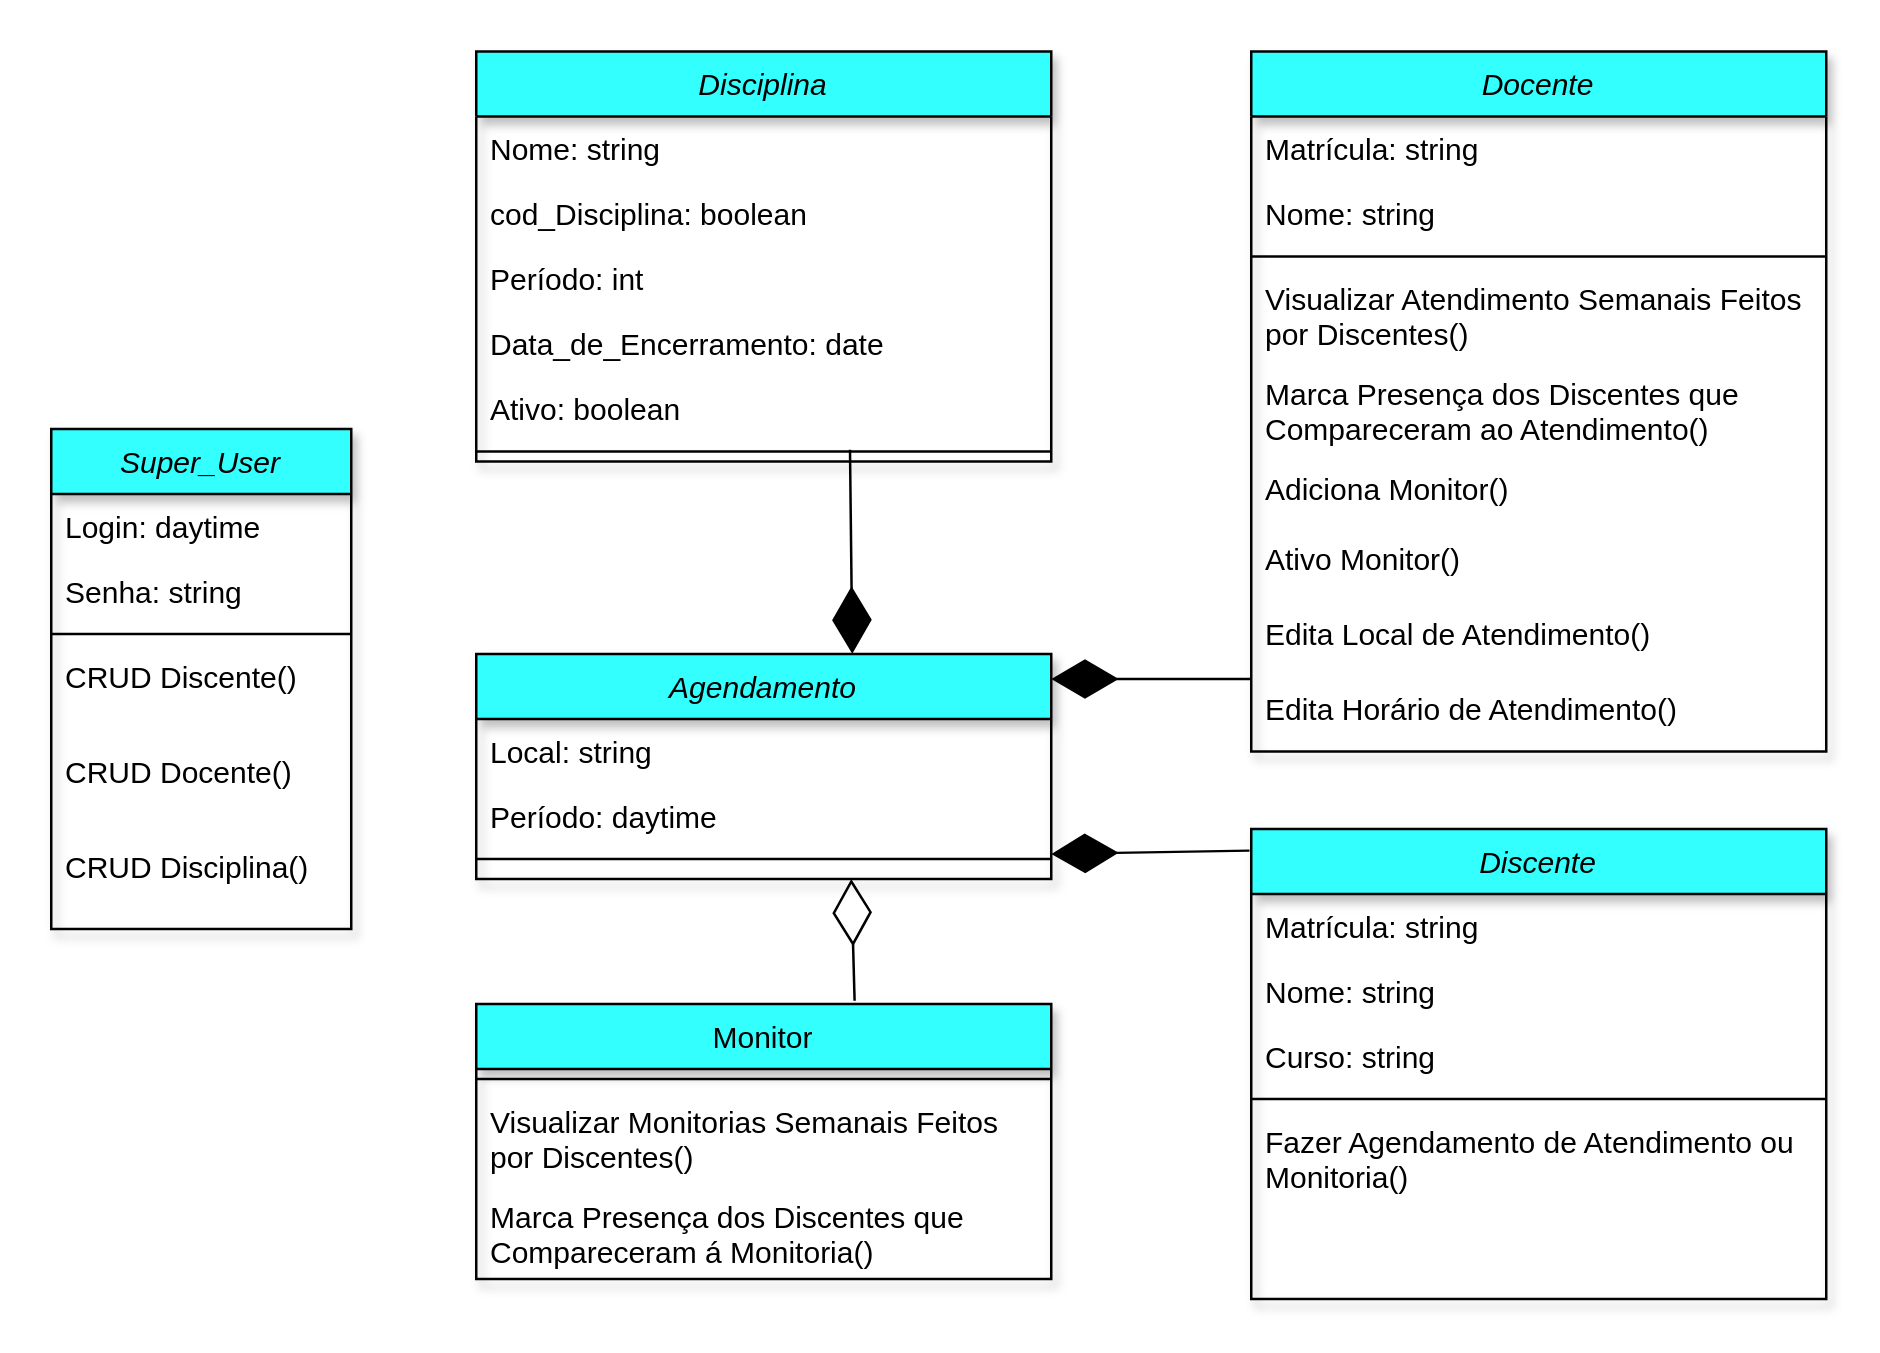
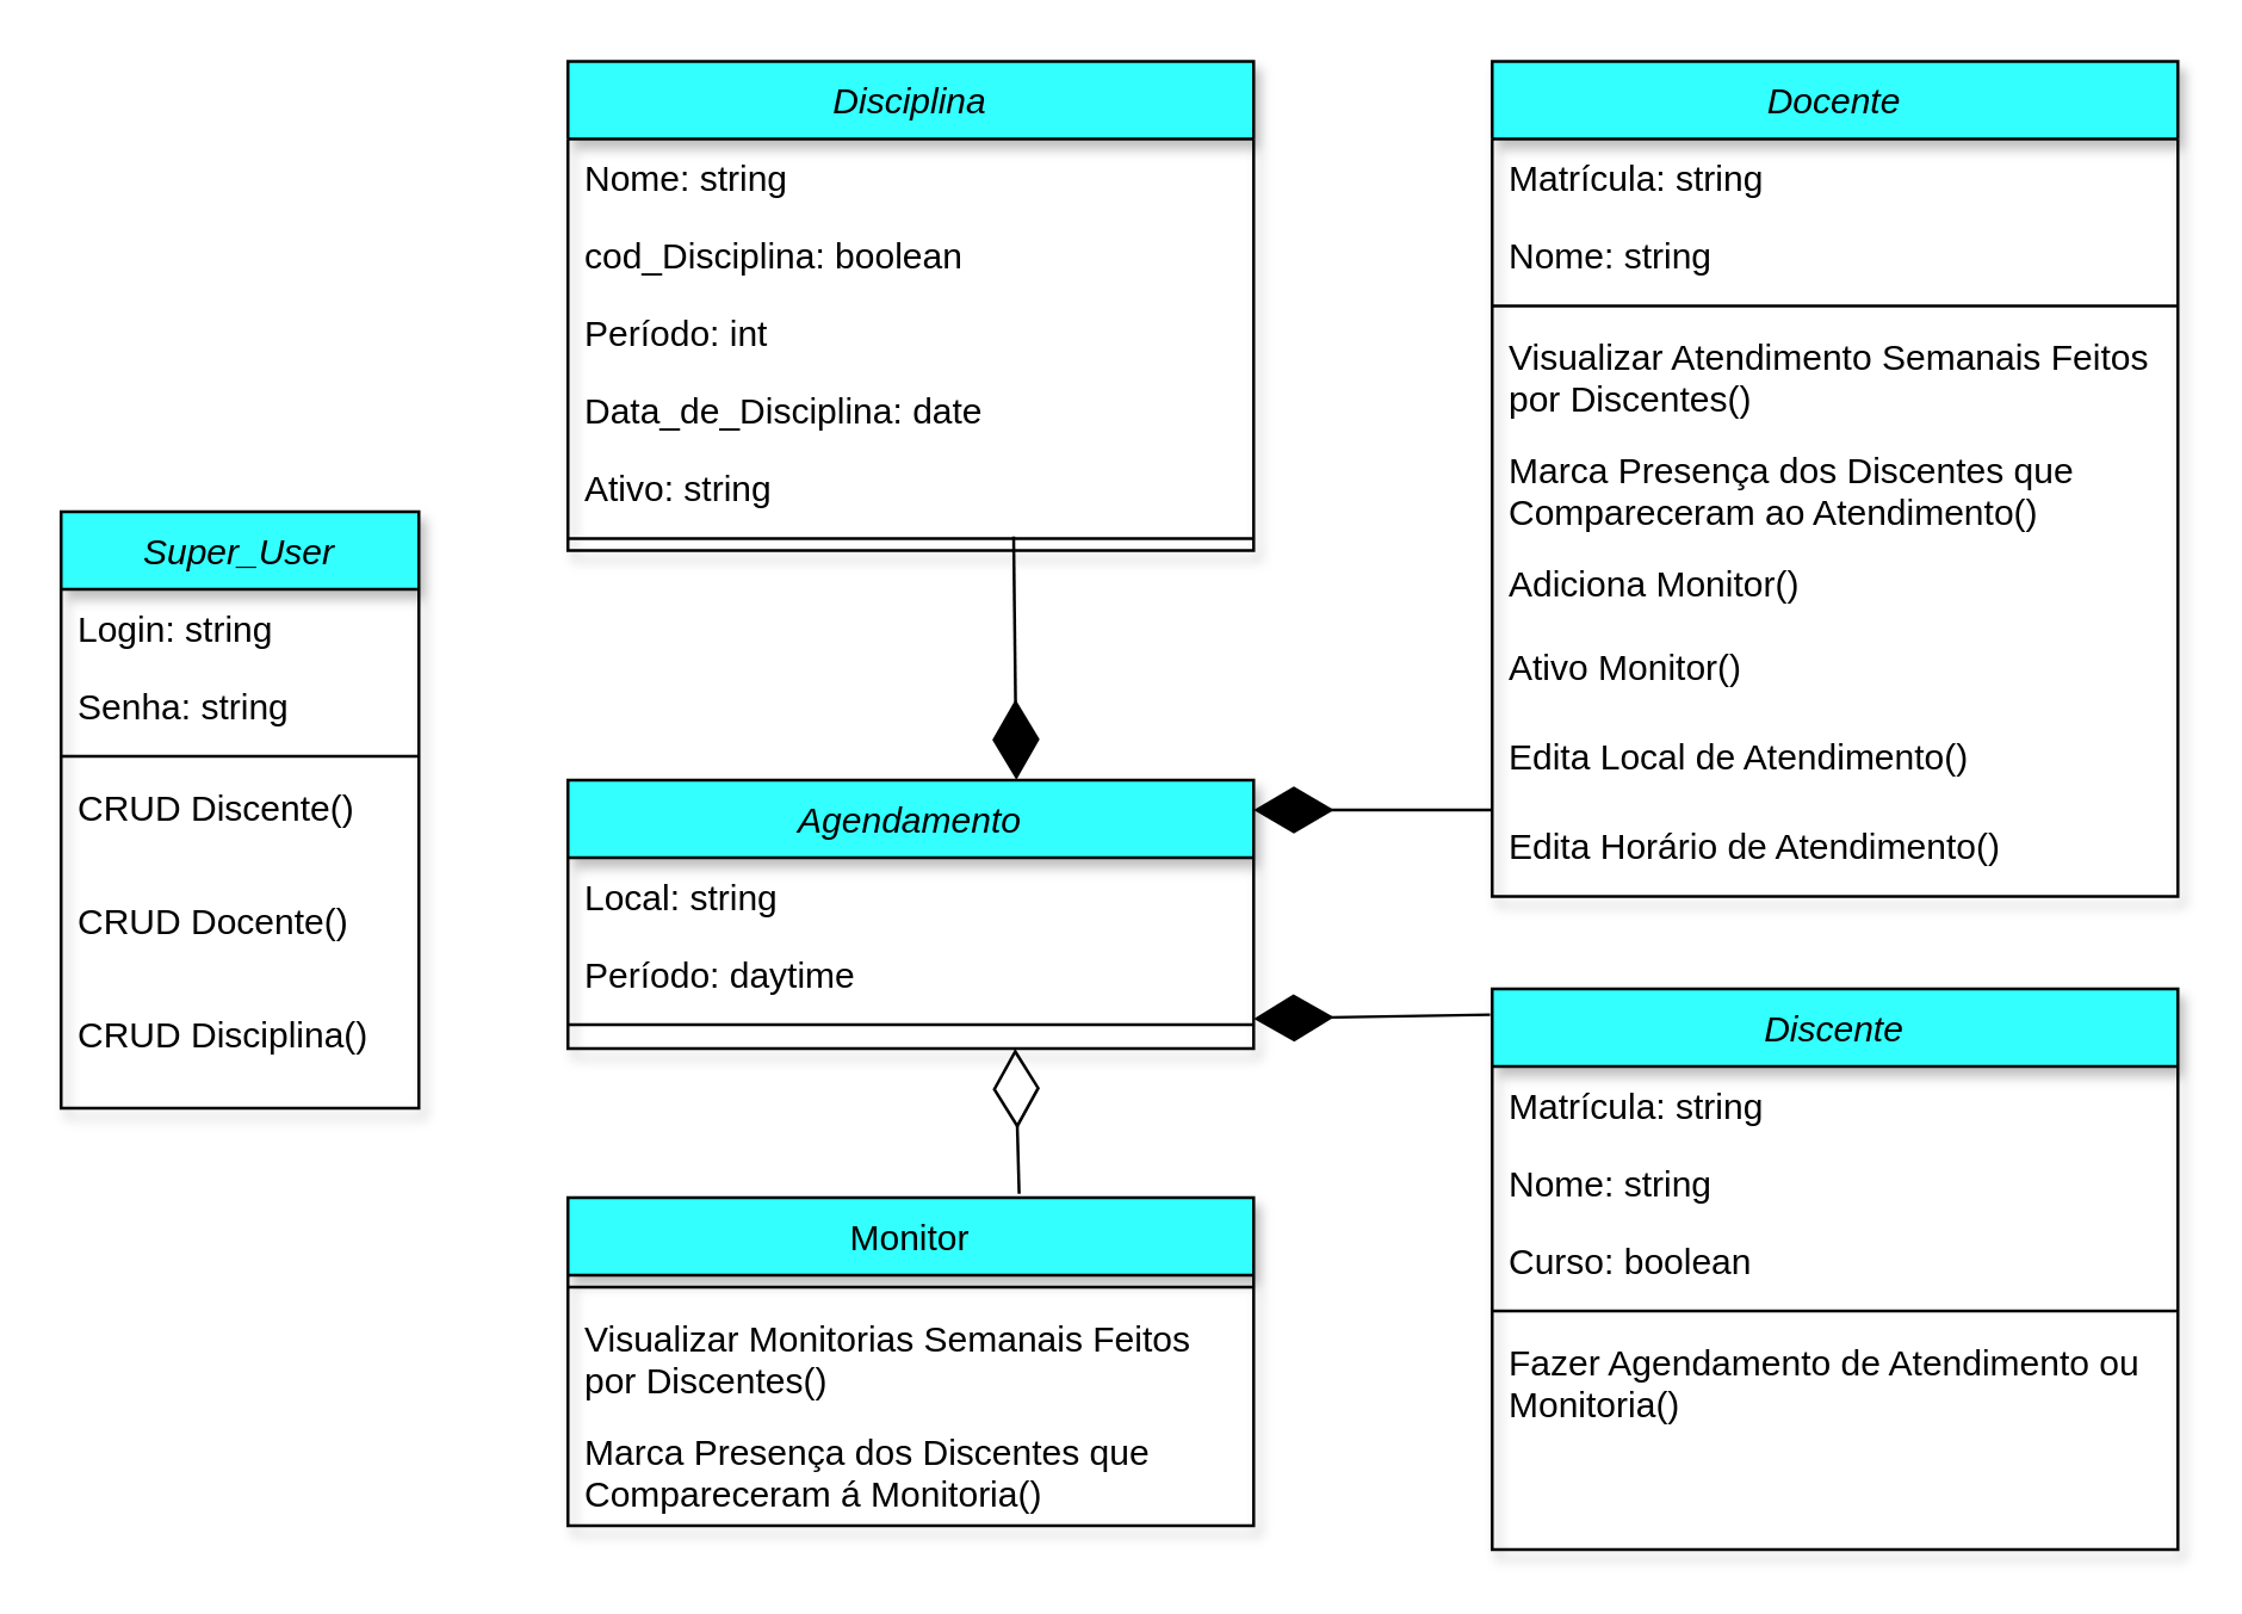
- <mxCell id="33" value="Data_de_Encerramento: date" style="text;align=left;verticalAlign=top;spacingLeft=4;spacingRight=4;overflow=hidden;rotatable=0;points=[[0,0.5],[1,0.5]];portConstraint=eastwest;rounded=0;shadow=0;html=0;" vertex="1" parent="29"><mxGeometry y="104" width="230" height="26" as="geometry" /></mxCell>
+ <mxCell id="33" value="Data_de_Disciplina: date" style="text;align=left;verticalAlign=top;spacingLeft=4;spacingRight=4;overflow=hidden;rotatable=0;points=[[0,0.5],[1,0.5]];portConstraint=eastwest;rounded=0;shadow=0;html=0;" vertex="1" parent="29"><mxGeometry y="104" width="230" height="26" as="geometry" /></mxCell>
- <mxCell id="34" value="Ativo: boolean" style="text;align=left;verticalAlign=top;spacingLeft=4;spacingRight=4;overflow=hidden;rotatable=0;points=[[0,0.5],[1,0.5]];portConstraint=eastwest;rounded=0;shadow=0;html=0;" vertex="1" parent="29"><mxGeometry y="130" width="230" height="26" as="geometry" /></mxCell>
+ <mxCell id="34" value="Ativo: string" style="text;align=left;verticalAlign=top;spacingLeft=4;spacingRight=4;overflow=hidden;rotatable=0;points=[[0,0.5],[1,0.5]];portConstraint=eastwest;rounded=0;shadow=0;html=0;" vertex="1" parent="29"><mxGeometry y="130" width="230" height="26" as="geometry" /></mxCell>
- <mxCell id="13" value="Login: daytime" style="text;align=left;verticalAlign=top;spacingLeft=4;spacingRight=4;overflow=hidden;rotatable=0;points=[[0,0.5],[1,0.5]];portConstraint=eastwest;" vertex="1" parent="12"><mxGeometry y="26" width="120" height="26" as="geometry" /></mxCell>
+ <mxCell id="13" value="Login: string" style="text;align=left;verticalAlign=top;spacingLeft=4;spacingRight=4;overflow=hidden;rotatable=0;points=[[0,0.5],[1,0.5]];portConstraint=eastwest;" vertex="1" parent="12"><mxGeometry y="26" width="120" height="26" as="geometry" /></mxCell>
- <mxCell id="5" value="Curso: string" style="text;align=left;verticalAlign=top;spacingLeft=4;spacingRight=4;overflow=hidden;rotatable=0;points=[[0,0.5],[1,0.5]];portConstraint=eastwest;rounded=0;shadow=0;html=0;" vertex="1" parent="2"><mxGeometry y="78" width="230" height="26" as="geometry" /></mxCell>
+ <mxCell id="5" value="Curso: boolean" style="text;align=left;verticalAlign=top;spacingLeft=4;spacingRight=4;overflow=hidden;rotatable=0;points=[[0,0.5],[1,0.5]];portConstraint=eastwest;rounded=0;shadow=0;html=0;" vertex="1" parent="2"><mxGeometry y="78" width="230" height="26" as="geometry" /></mxCell>
